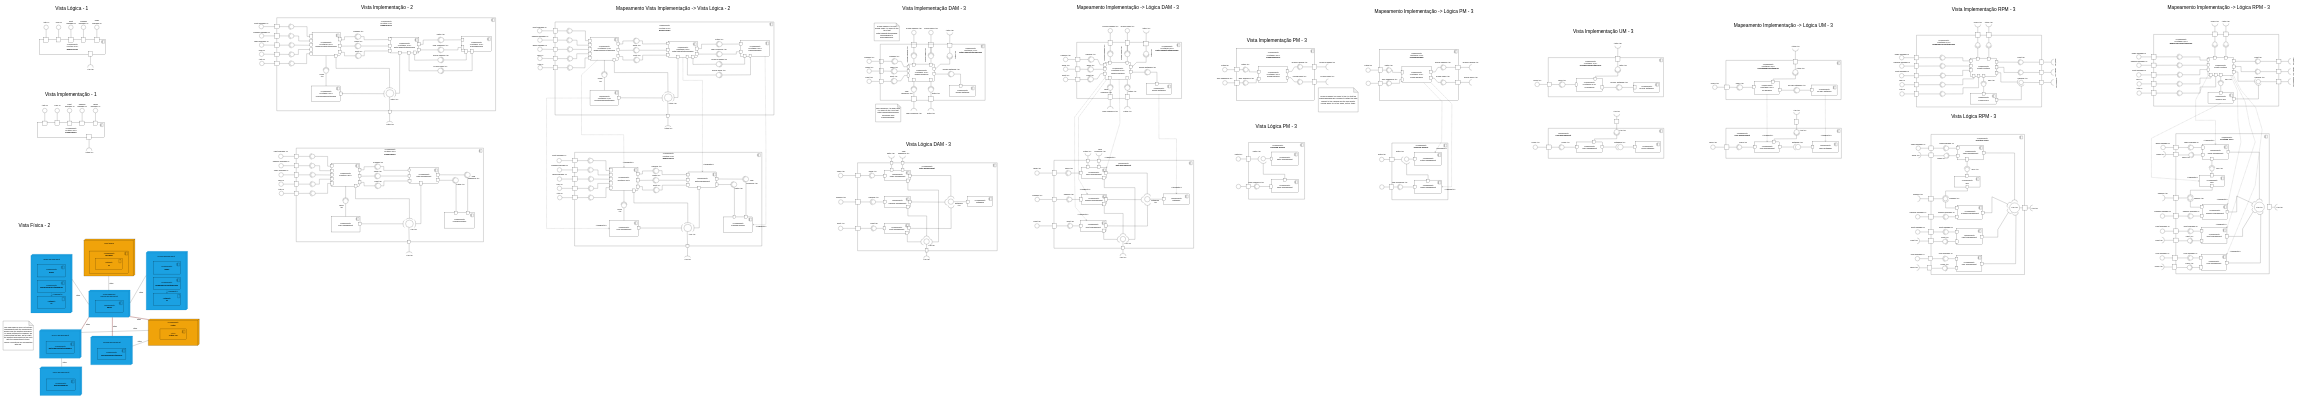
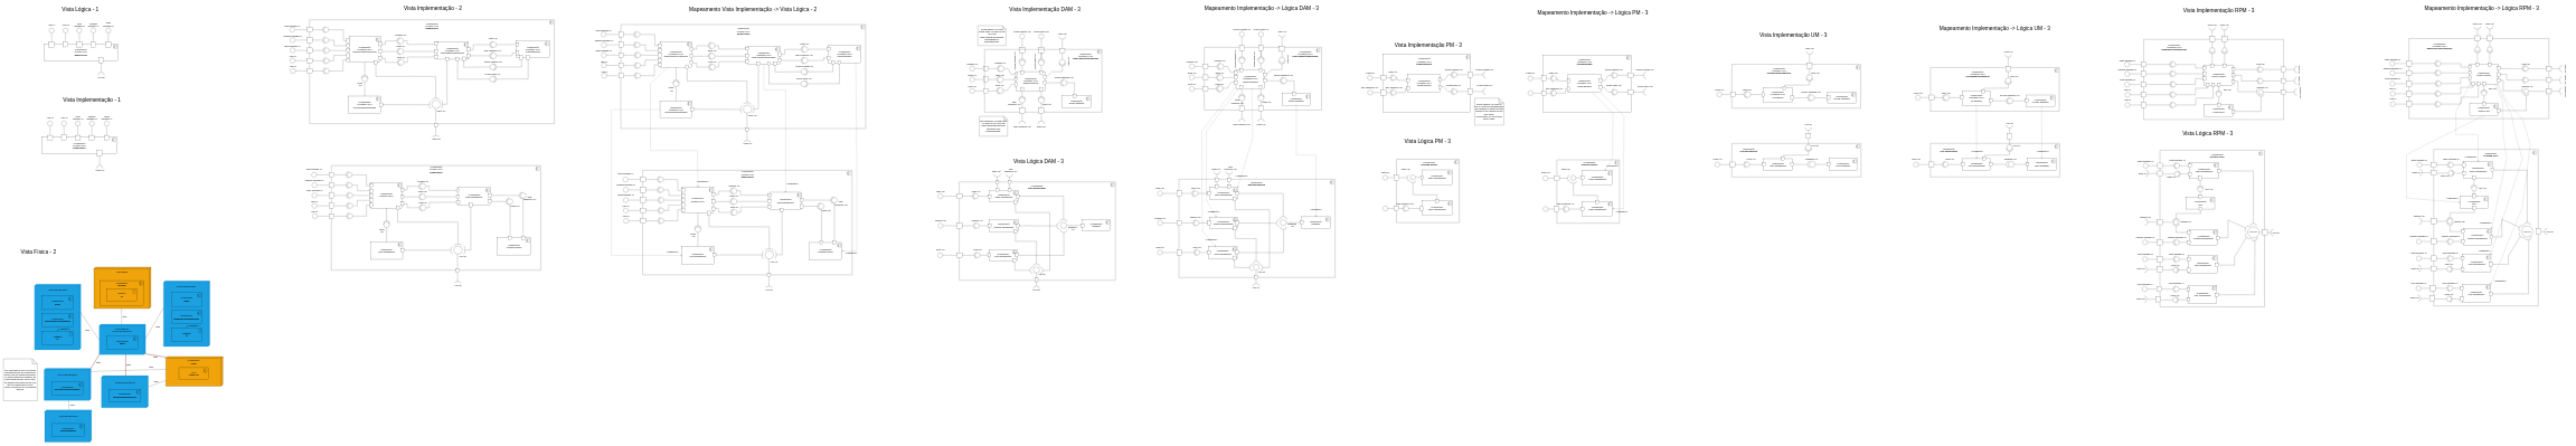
- <mxCell id="364" value="&lt;font style=&quot;font-size: 32px;&quot;&gt;Vista Implementação - 1&lt;/font&gt;" style="text;html=1;align=center;verticalAlign=middle;resizable=0;points=[];autosize=1;strokeColor=none;fillColor=none;" parent="1" vertex="1"><mxGeometry x="291" y="600" width="362" height="50" as="geometry" /></mxCell>
+ <mxCell id="364" value="&lt;font style=&quot;font-size: 32px;&quot;&gt;Vista Implementação - 1&lt;/font&gt;" style="text;html=1;align=center;verticalAlign=middle;resizable=0;points=[];autosize=1;strokeColor=none;fillColor=none;" parent="1" vertex="1"><mxGeometry x="366" y="570" width="362" height="50" as="geometry" /></mxCell>
- <mxCell id="973" value="Prolog Campus API refers to the API that the PlanningModule will consume to obtain the data referent to the campus and the floor plants.&lt;br&gt;Prolog Tasks API is the same, just for tasks." style="shape=note;whiteSpace=wrap;html=1;backgroundOutline=1;darkOpacity=0.05;" parent="1" vertex="1"><mxGeometry x="8788" y="583.25" width="265" height="161" as="geometry" /></mxCell>
+ <mxCell id="973" value="Prolog Campus API refers to the API that the PlanningModule will consume to obtain the data referent to the campus and the floor plants.&lt;br&gt;Prolog Tasks API is the same, just for tasks." style="shape=note;whiteSpace=wrap;html=1;backgroundOutline=1;darkOpacity=0.05;" parent="1" vertex="1"><mxGeometry x="8788" y="583.25" width="174" height="161" as="geometry" /></mxCell>
- <mxCell id="72" value="&lt;font style=&quot;font-size: 32px;&quot;&gt;Vista Lógica RPM - 3&lt;/font&gt;" style="text;html=1;align=center;verticalAlign=middle;resizable=0;points=[];autosize=1;strokeColor=none;fillColor=none;" parent="1" vertex="1"><mxGeometry x="12996.5" y="752" width="318" height="50" as="geometry" /></mxCell>
+ <mxCell id="72" value="&lt;font style=&quot;font-size: 32px;&quot;&gt;Vista Lógica RPM - 3&lt;/font&gt;" style="text;html=1;align=center;verticalAlign=middle;resizable=0;points=[];autosize=1;strokeColor=none;fillColor=none;" parent="1" vertex="1"><mxGeometry x="12996.5" y="767" width="318" height="50" as="geometry" /></mxCell>
- <mxCell id="299" value="The load balancer does not actually communicate with the components, asides from the frontend machines.&lt;br&gt;To avoid cluttering the diagram, we represented that way, but in reality, the frontend machines are the ones with the connections to them.&lt;br&gt;Those connections are represented with red." style="shape=note;whiteSpace=wrap;html=1;backgroundOutline=1;darkOpacity=0.05;" parent="1" vertex="1"><mxGeometry x="20" y="2137.98" width="202" height="194.04" as="geometry" /></mxCell>
+ <mxCell id="299" value="The load balancer does not actually communicate with the components, asides from the frontend machines.&lt;br&gt;To avoid cluttering the diagram, we represented that way, but in reality, the frontend machines are the ones with the connections to them.&lt;br&gt;Those connections are represented with red." style="shape=note;whiteSpace=wrap;html=1;backgroundOutline=1;darkOpacity=0.05;" parent="1" vertex="1"><mxGeometry x="20" y="2137.98" width="202" height="250" as="geometry" /></mxCell>
